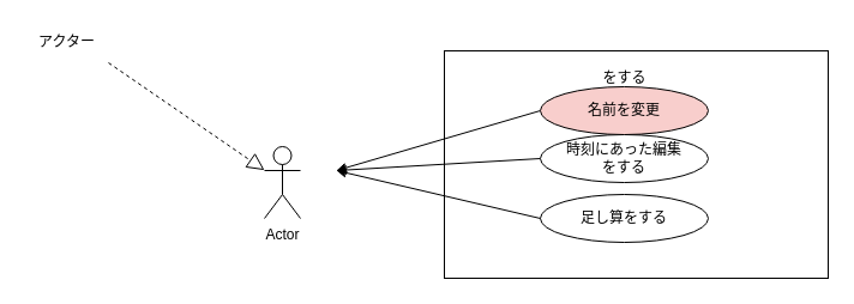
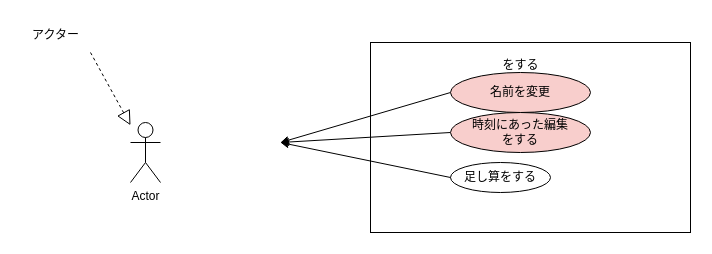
- <mxCell id="9" value="時刻にあった編集&lt;div&gt;をする&lt;/div&gt;" style="ellipse;whiteSpace=wrap;html=1;" parent="1" vertex="1"><mxGeometry x="450" y="112" width="140" height="40" as="geometry" /></mxCell>
+ <mxCell id="9" value="時刻にあった編集&lt;div&gt;をする&lt;/div&gt;" style="ellipse;whiteSpace=wrap;html=1;fillColor=#f8cecc;" parent="1" vertex="1"><mxGeometry x="450" y="112" width="140" height="40" as="geometry" /></mxCell>
- <mxCell id="2" value="Actor" style="shape=umlActor;verticalLabelPosition=bottom;verticalAlign=top;html=1;outlineConnect=0;" parent="1" vertex="1"><mxGeometry x="220" y="122" width="30" height="60" as="geometry" /></mxCell>
+ <mxCell id="2" value="Actor" style="shape=umlActor;verticalLabelPosition=bottom;verticalAlign=top;html=1;outlineConnect=0;" parent="1" vertex="1"><mxGeometry x="130" y="122" width="30" height="60" as="geometry" /></mxCell>
- <mxCell id="11" value="足し算をする" style="ellipse;whiteSpace=wrap;html=1;" vertex="1" parent="1"><mxGeometry x="450" y="162" width="140" height="40" as="geometry" /></mxCell>
+ <mxCell id="11" value="足し算をする" style="ellipse;whiteSpace=wrap;html=1;" vertex="1" parent="1"><mxGeometry x="450" y="162" width="100" height="30" as="geometry" /></mxCell>
